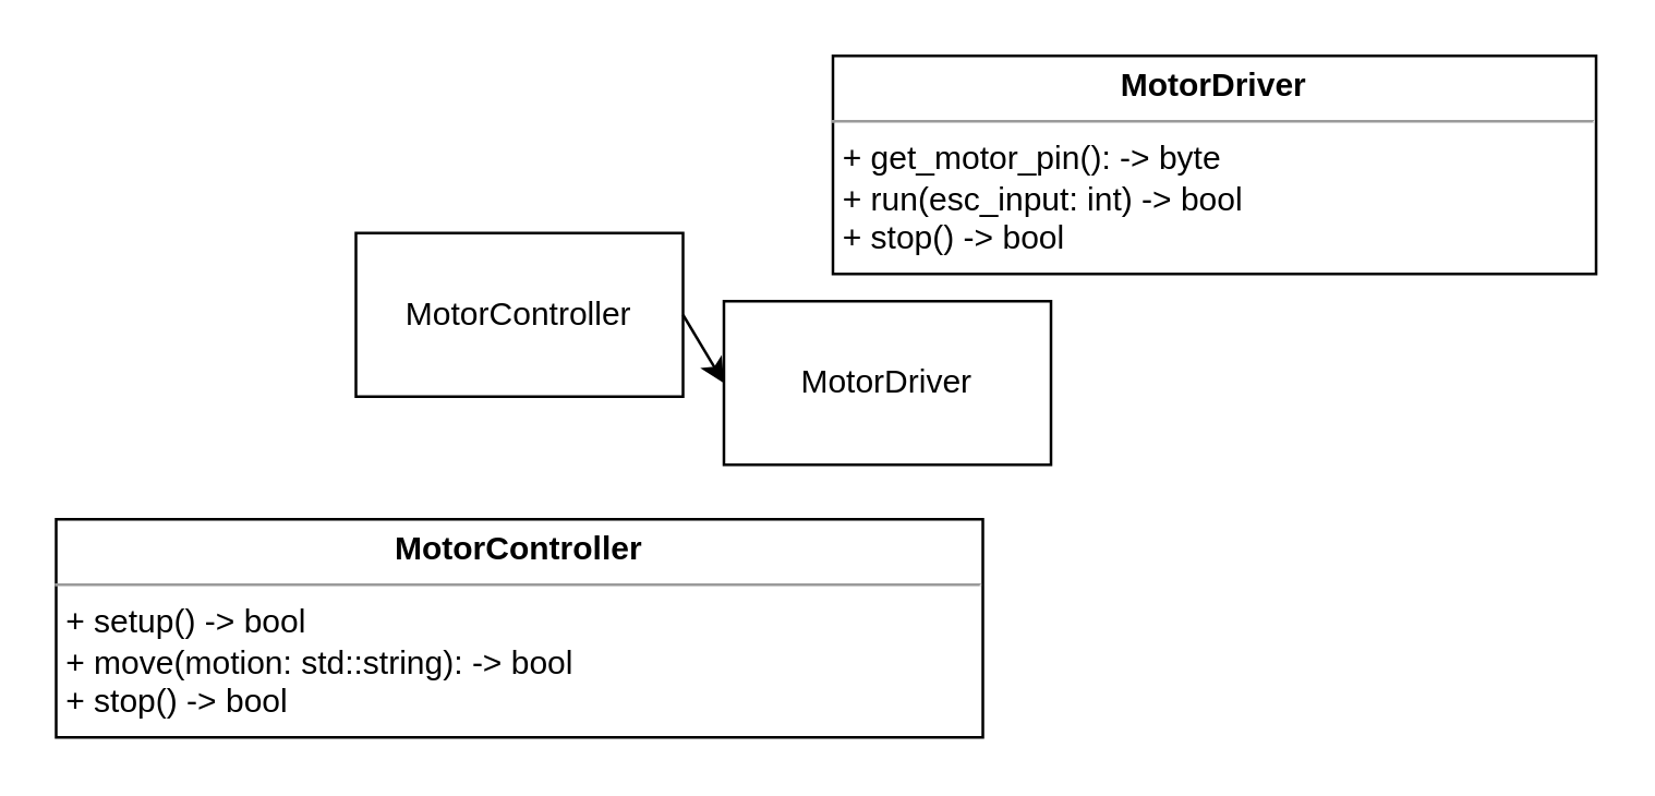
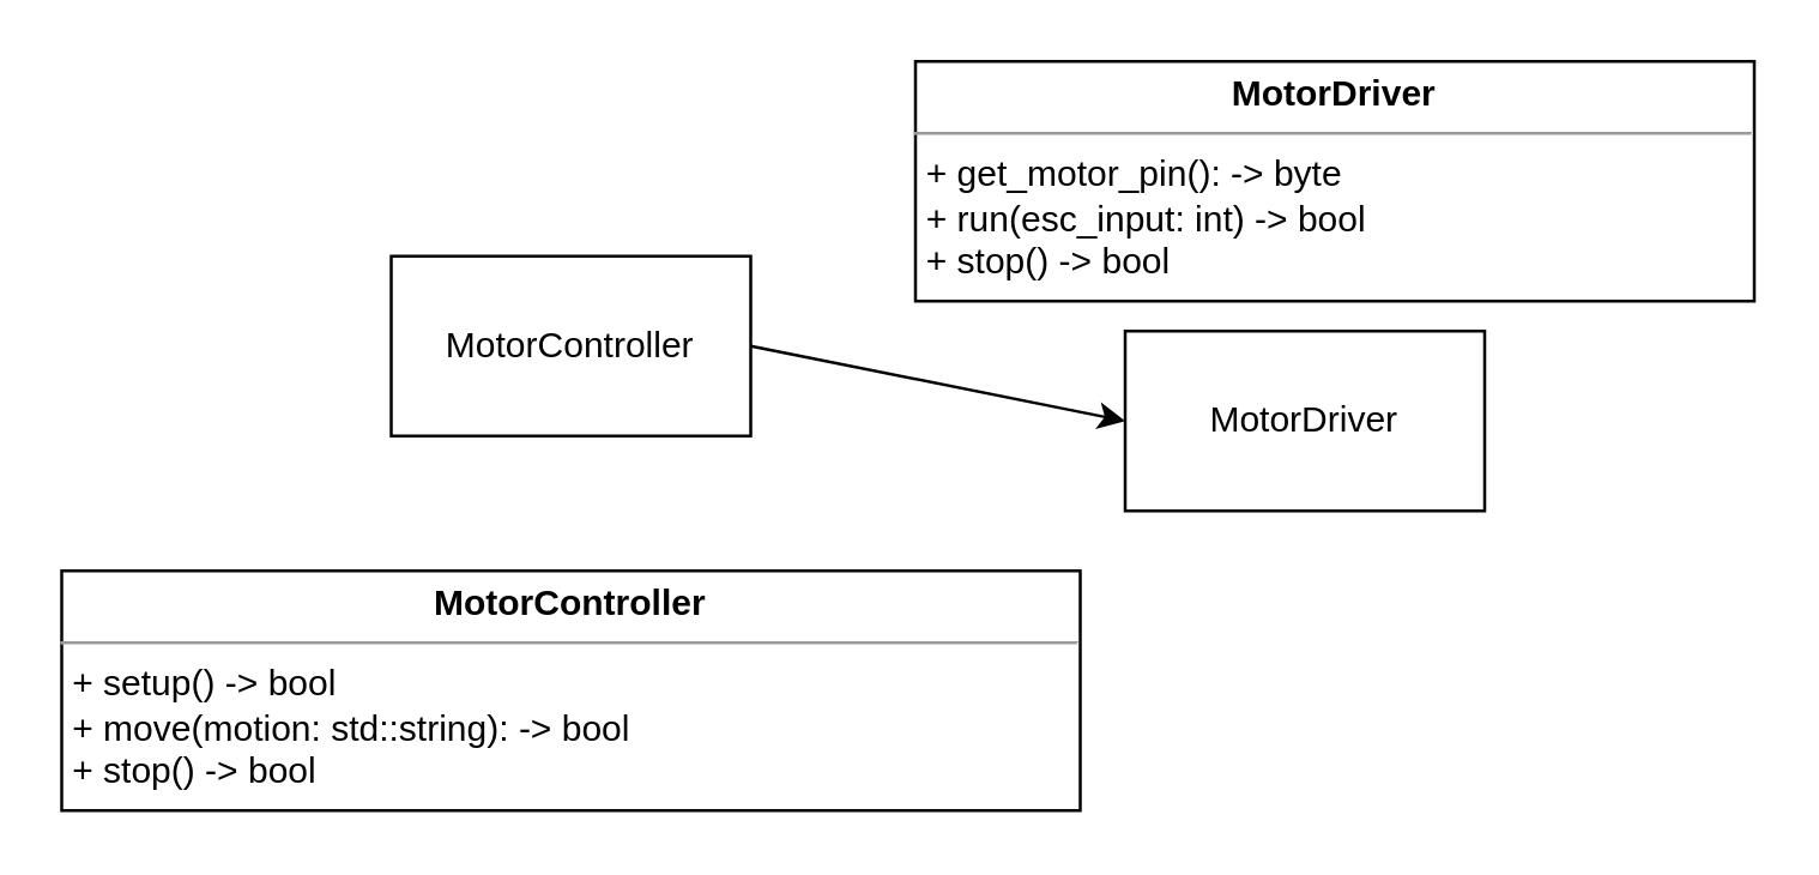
- <mxCell id="5" value="MotorDriver" style="rounded=0;whiteSpace=wrap;html=1;" parent="1" vertex="1"><mxGeometry x="265" y="110" width="120" height="60" as="geometry" /></mxCell>
+ <mxCell id="5" value="MotorDriver" style="rounded=0;whiteSpace=wrap;html=1;" parent="1" vertex="1"><mxGeometry x="375" y="110" width="120" height="60" as="geometry" /></mxCell>
